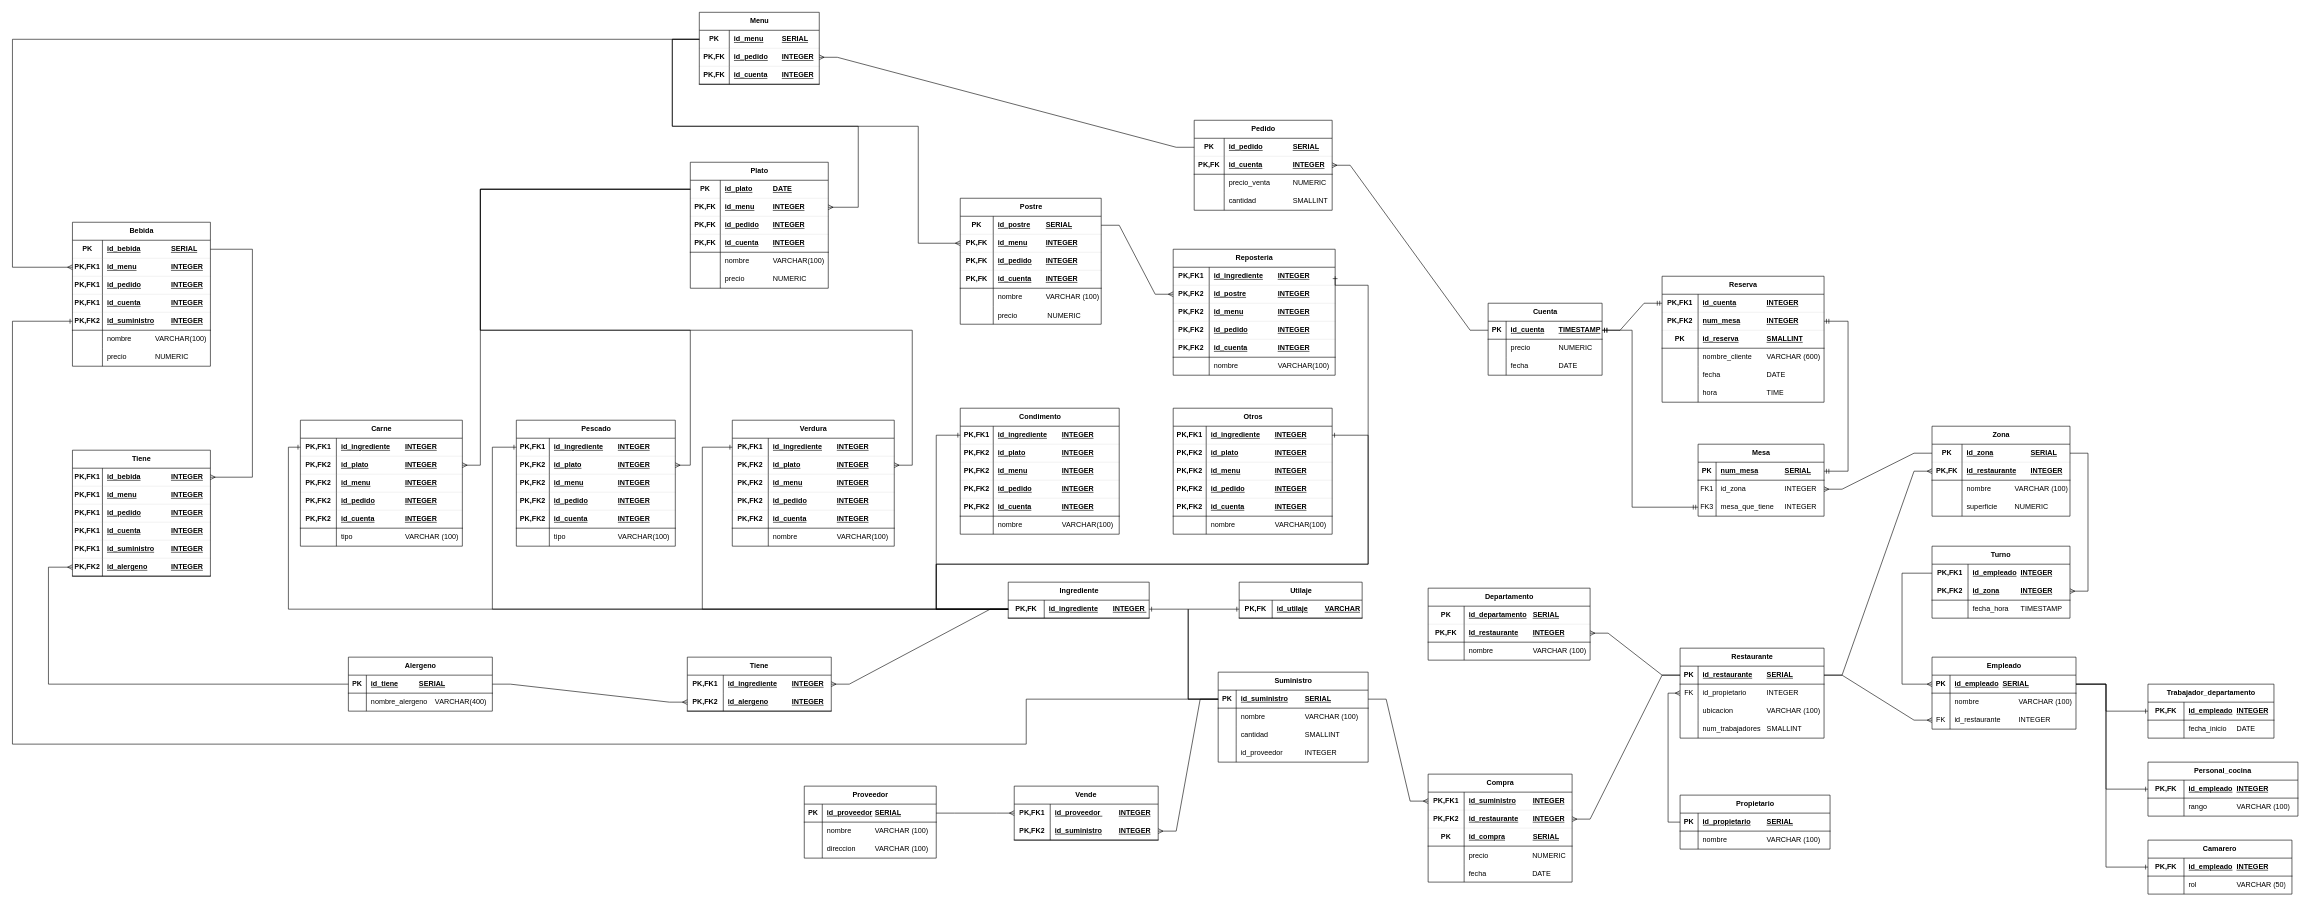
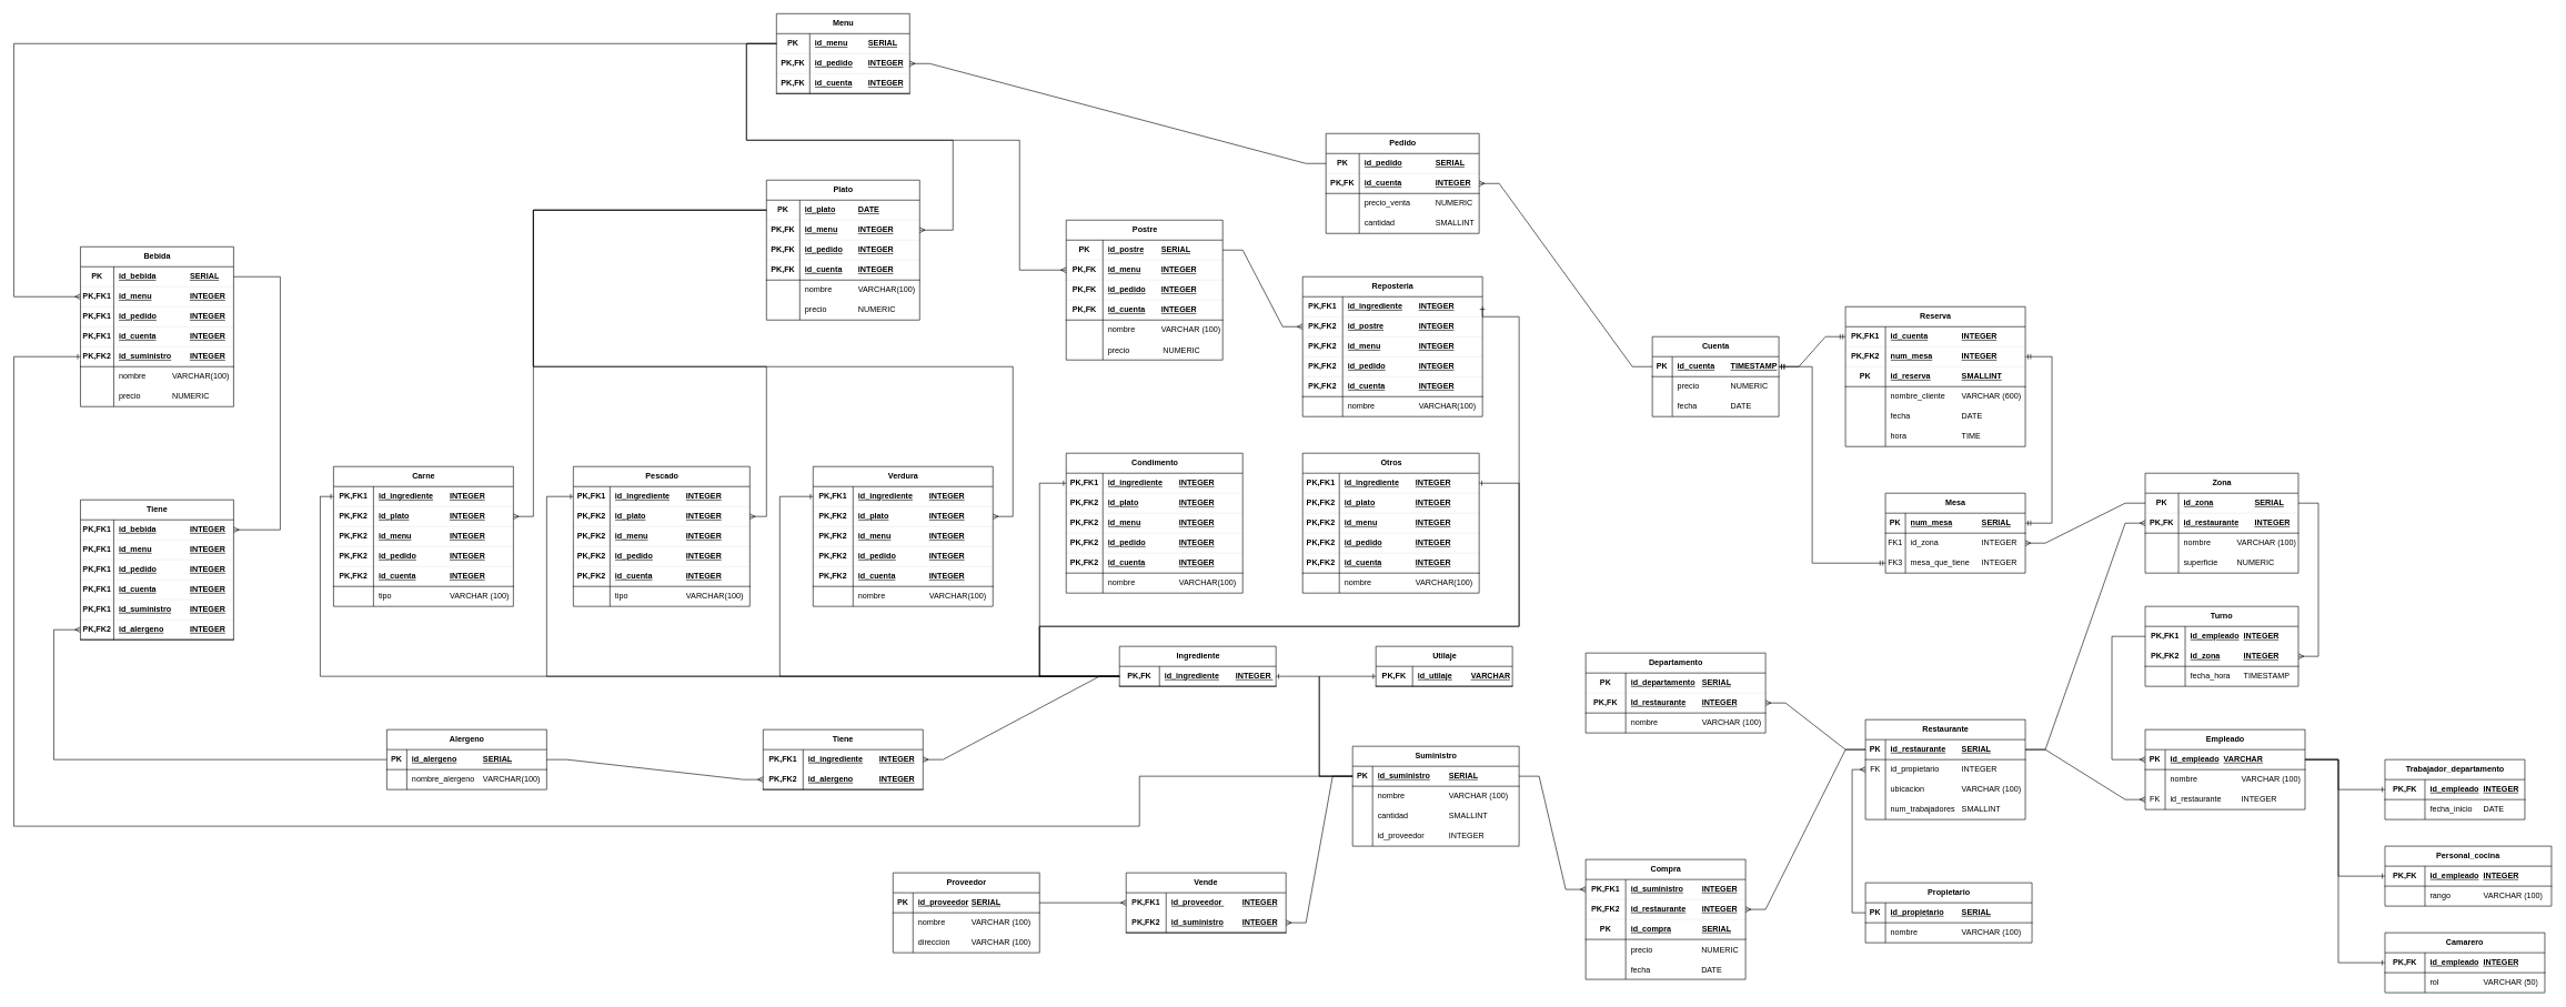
- <mxCell id="349" value="id_tiene&lt;span style=&quot;white-space: pre;&quot;&gt;&#09;&lt;/span&gt;&lt;span style=&quot;white-space: pre;&quot;&gt;&#09;&lt;/span&gt;SERIAL" style="shape=partialRectangle;connectable=0;fillColor=none;top=0;left=0;bottom=0;right=0;align=left;spacingLeft=6;fontStyle=5;overflow=hidden;whiteSpace=wrap;html=1;" parent="347" vertex="1"><mxGeometry x="30" width="210" height="30" as="geometry"><mxRectangle width="210" height="30" as="alternateBounds" /></mxGeometry></mxCell>
+ <mxCell id="349" value="id_alergeno&lt;span style=&quot;white-space: pre;&quot;&gt;&#09;&lt;/span&gt;&lt;span style=&quot;white-space: pre;&quot;&gt;&#09;&lt;/span&gt;SERIAL" style="shape=partialRectangle;connectable=0;fillColor=none;top=0;left=0;bottom=0;right=0;align=left;spacingLeft=6;fontStyle=5;overflow=hidden;whiteSpace=wrap;html=1;" parent="347" vertex="1"><mxGeometry x="30" width="210" height="30" as="geometry"><mxRectangle width="210" height="30" as="alternateBounds" /></mxGeometry></mxCell>
- <mxCell id="87" value="id_empleado&lt;span style=&quot;white-space: pre;&quot;&gt;&#09;&lt;/span&gt;SERIAL" style="shape=partialRectangle;connectable=0;fillColor=none;top=0;left=0;bottom=0;right=0;align=left;spacingLeft=6;fontStyle=5;overflow=hidden;whiteSpace=wrap;html=1;" parent="85" vertex="1"><mxGeometry x="30" width="210" height="30" as="geometry"><mxRectangle width="210" height="30" as="alternateBounds" /></mxGeometry></mxCell>
+ <mxCell id="87" value="id_empleado&lt;span style=&quot;white-space: pre;&quot;&gt;&#09;&lt;/span&gt;VARCHAR" style="shape=partialRectangle;connectable=0;fillColor=none;top=0;left=0;bottom=0;right=0;align=left;spacingLeft=6;fontStyle=5;overflow=hidden;whiteSpace=wrap;html=1;" parent="85" vertex="1"><mxGeometry x="30" width="210" height="30" as="geometry"><mxRectangle width="210" height="30" as="alternateBounds" /></mxGeometry></mxCell>
- <mxCell id="352" value="nombre_alergeno&lt;span style=&quot;white-space: pre;&quot;&gt;&#09;&lt;/span&gt;VARCHAR(400)" style="shape=partialRectangle;connectable=0;fillColor=none;top=0;left=0;bottom=0;right=0;align=left;spacingLeft=6;overflow=hidden;whiteSpace=wrap;html=1;" parent="350" vertex="1"><mxGeometry x="30" width="210" height="30" as="geometry"><mxRectangle width="210" height="30" as="alternateBounds" /></mxGeometry></mxCell>
+ <mxCell id="352" value="nombre_alergeno&lt;span style=&quot;white-space: pre;&quot;&gt;&#09;&lt;/span&gt;VARCHAR(100)" style="shape=partialRectangle;connectable=0;fillColor=none;top=0;left=0;bottom=0;right=0;align=left;spacingLeft=6;overflow=hidden;whiteSpace=wrap;html=1;" parent="350" vertex="1"><mxGeometry x="30" width="210" height="30" as="geometry"><mxRectangle width="210" height="30" as="alternateBounds" /></mxGeometry></mxCell>
